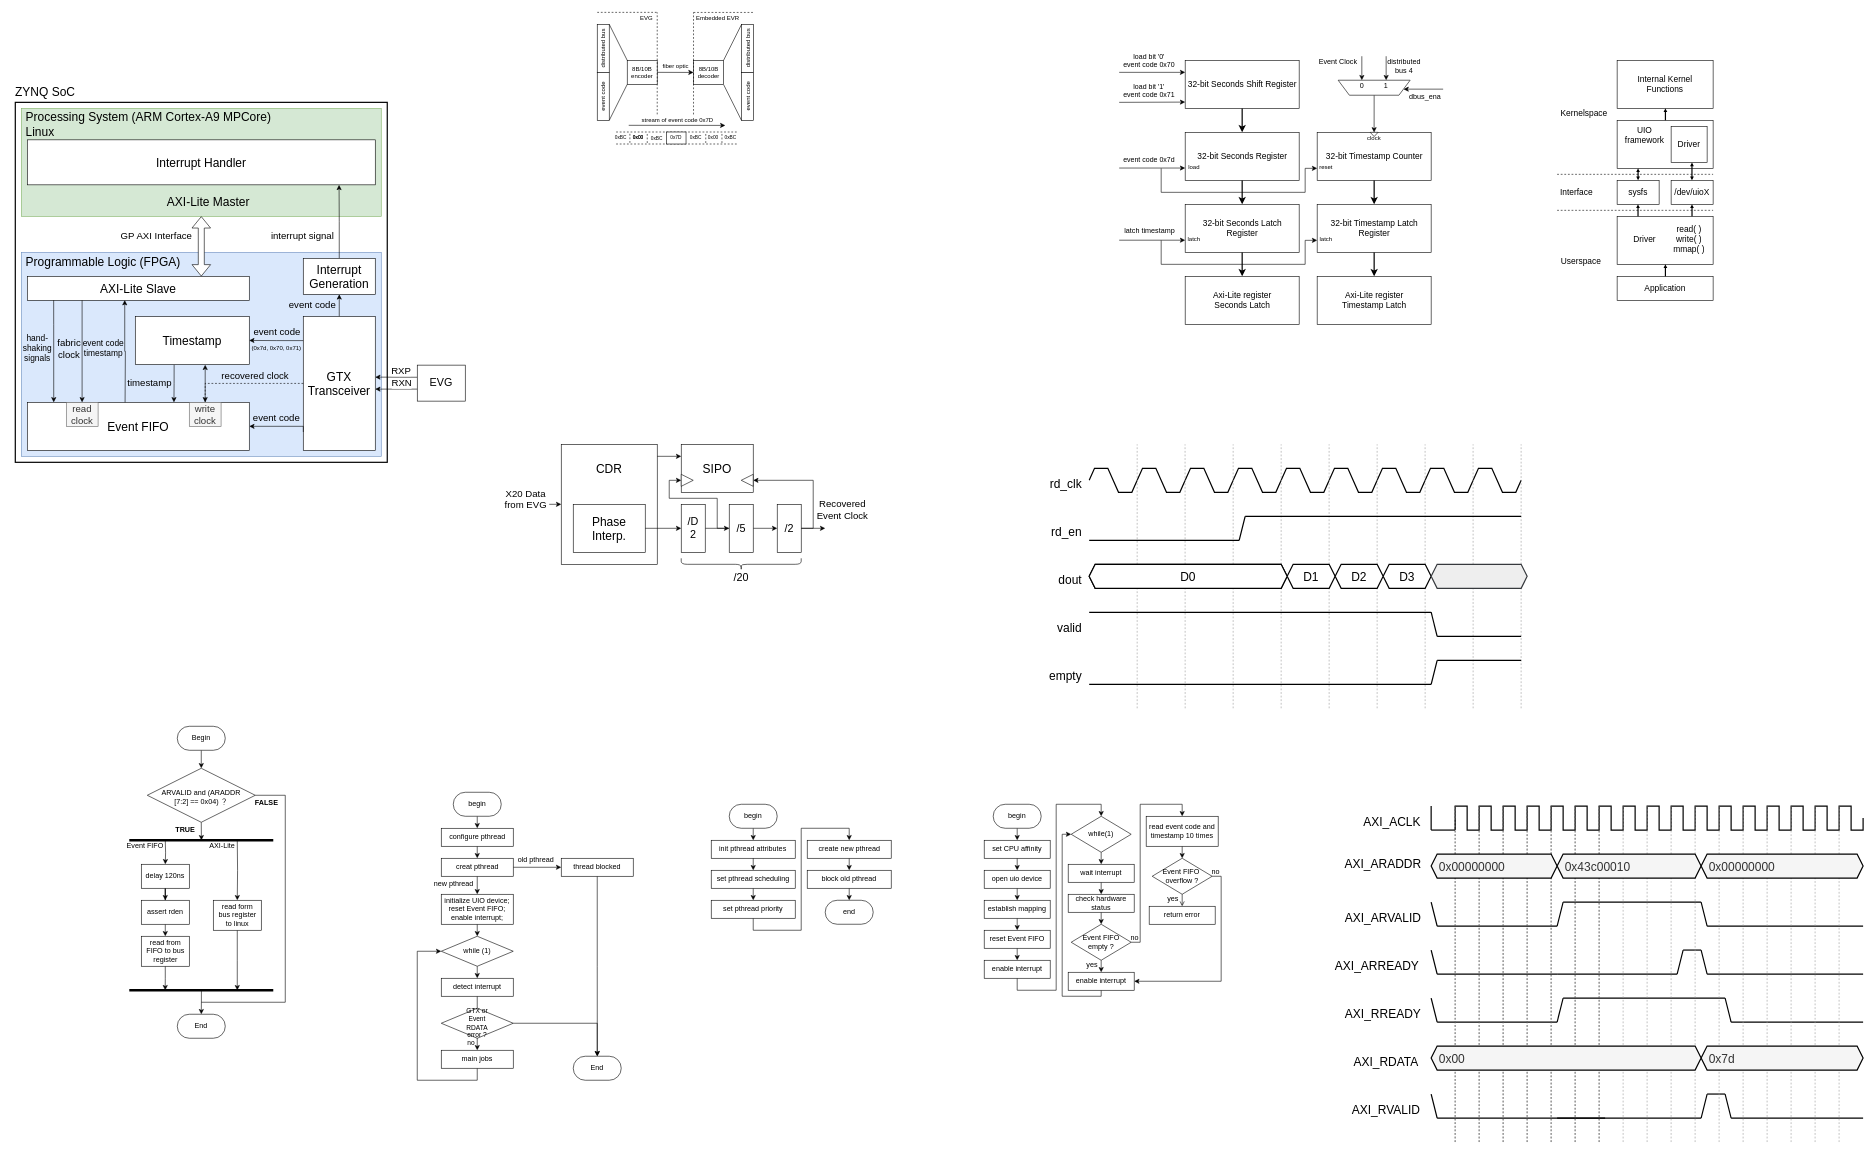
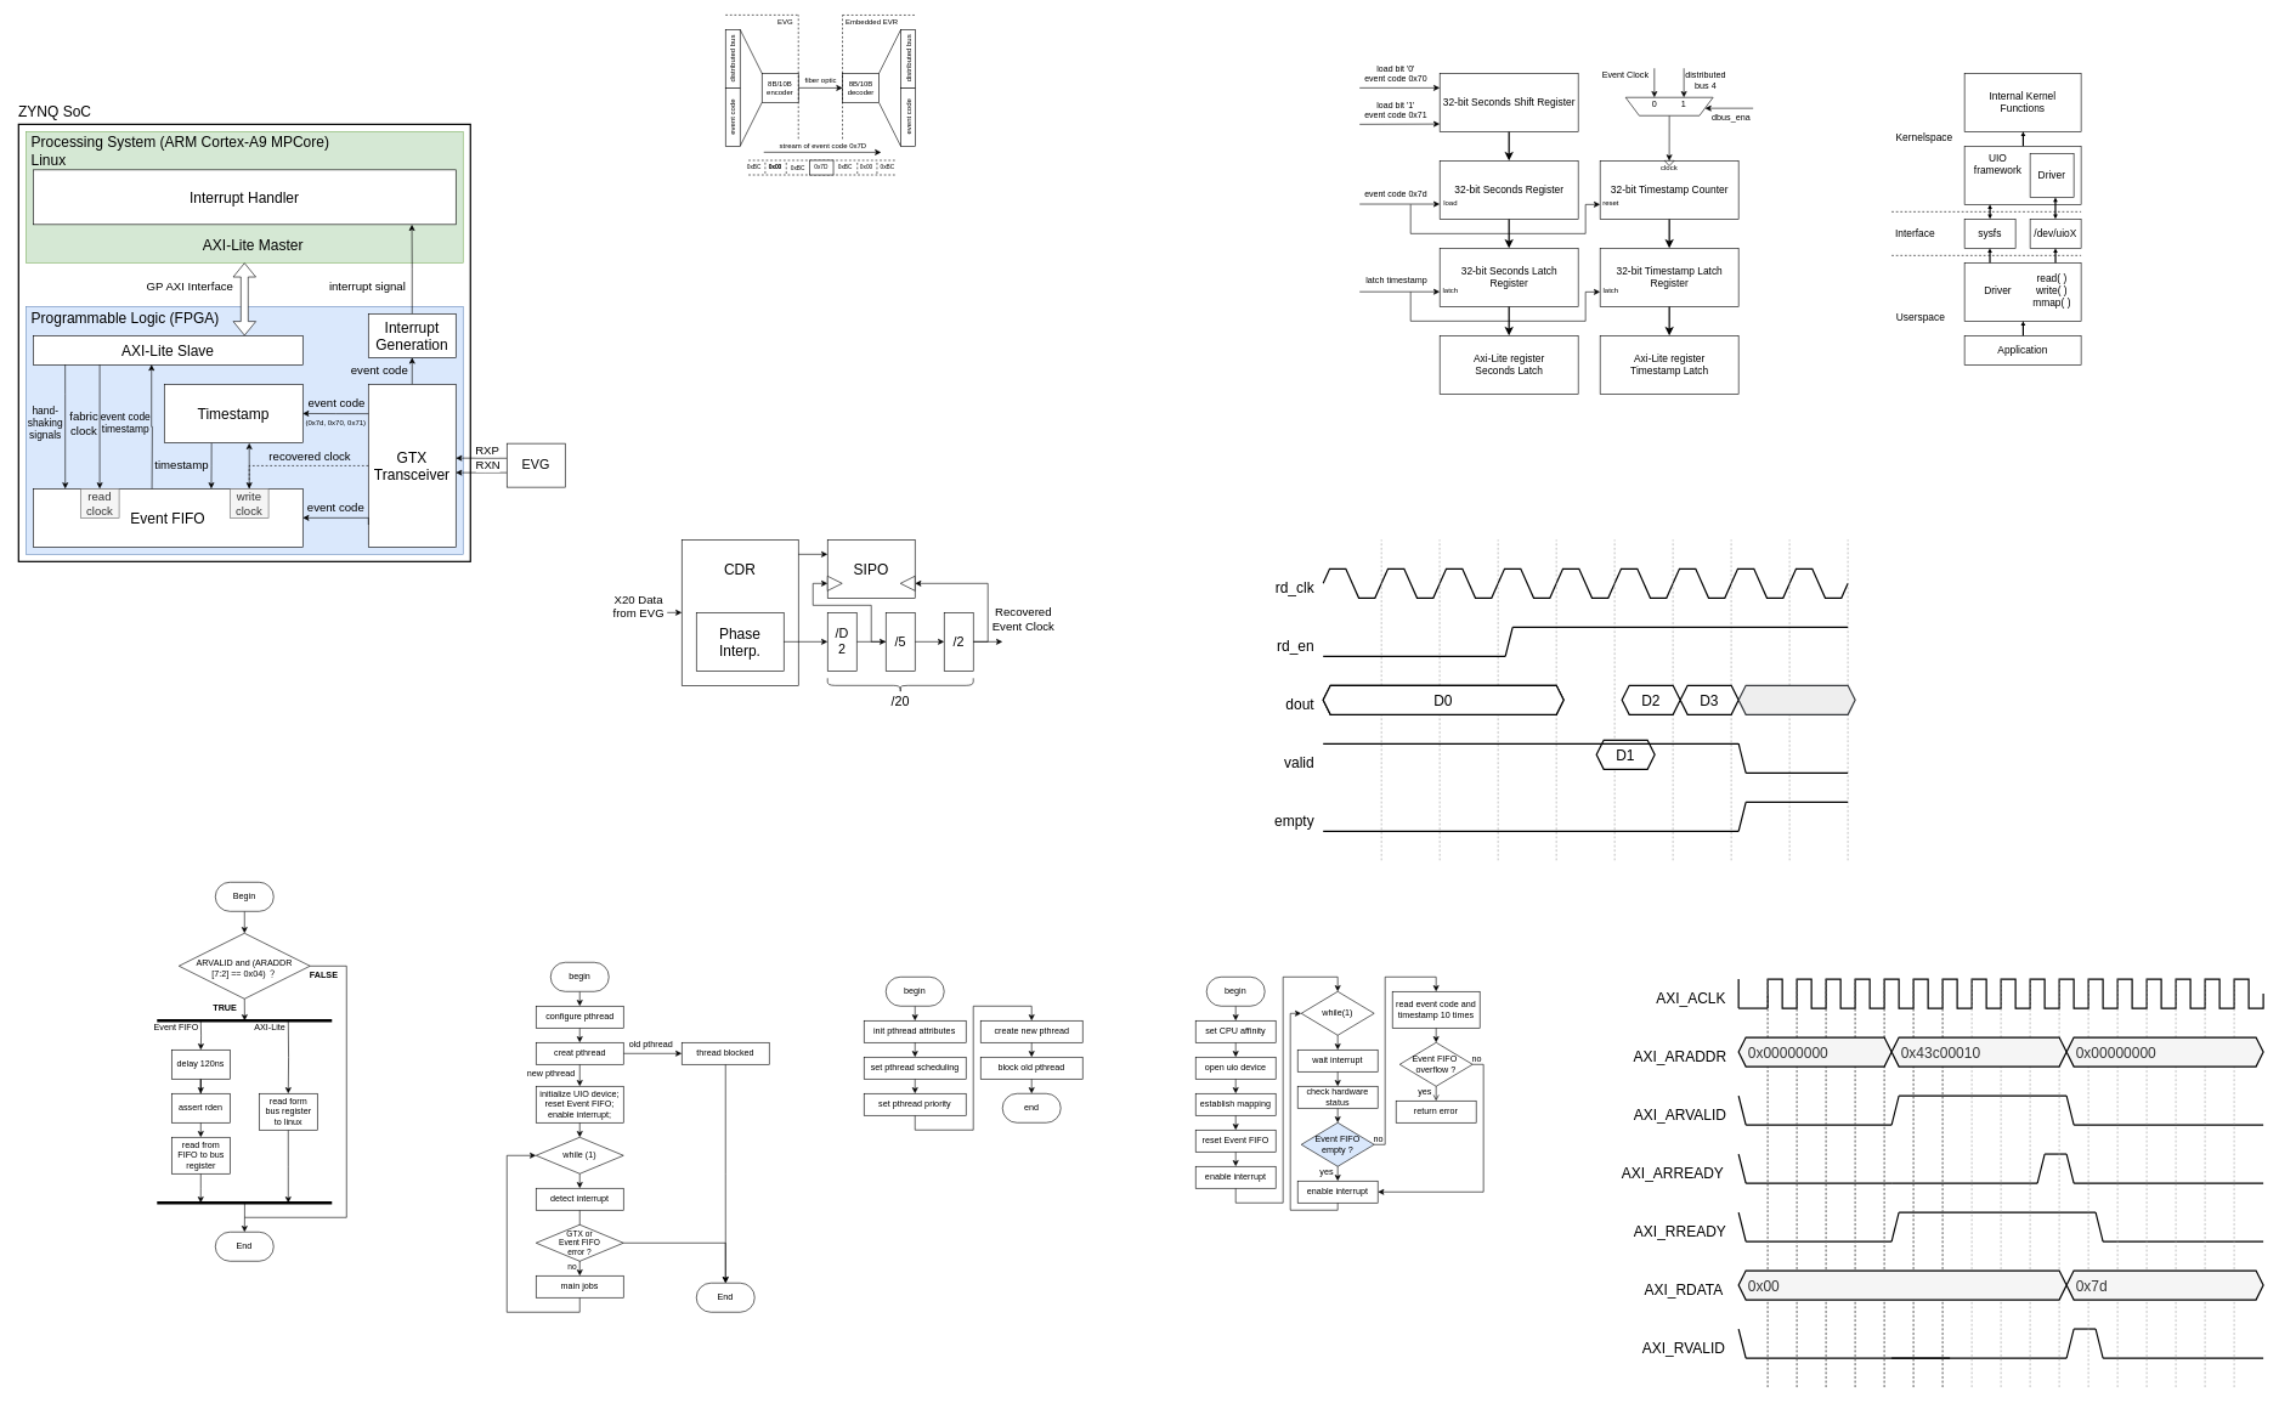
- <mxCell id="192" value="D1" style="shape=hexagon;perimeter=hexagonPerimeter2;whiteSpace=wrap;html=1;fixedSize=1;fontFamily=Helvetica;fontSize=20;size=10;align=center;strokeWidth=2;" parent="1" vertex="1"><mxGeometry x="2145" y="940" width="80" height="40" as="geometry" /></mxCell>
+ <mxCell id="192" value="D1" style="shape=hexagon;perimeter=hexagonPerimeter2;whiteSpace=wrap;html=1;fixedSize=1;fontFamily=Helvetica;fontSize=20;size=10;align=center;strokeWidth=2;" parent="1" vertex="1"><mxGeometry x="2190" y="1015" width="80" height="40" as="geometry" /></mxCell>
- <mxCell id="108" value="AXI_ARADDR" style="text;html=1;strokeColor=none;fillColor=none;align=center;verticalAlign=middle;whiteSpace=wrap;rounded=0;fontFamily=Helvetica;fontSize=20;" parent="1" vertex="1"><mxGeometry x="2235" y="1423" width="140" height="30" as="geometry" /></mxCell>
+ <mxCell id="108" value="AXI_ARADDR" style="text;html=1;strokeColor=none;fillColor=none;align=center;verticalAlign=middle;whiteSpace=wrap;rounded=0;fontFamily=Helvetica;fontSize=20;" parent="1" vertex="1"><mxGeometry x="2235" y="1433" width="140" height="30" as="geometry" /></mxCell>
- <mxCell id="361" value="&lt;div&gt;Event FIFO &lt;br&gt;&lt;/div&gt;&lt;div&gt;empty ?&lt;/div&gt;" style="rhombus;whiteSpace=wrap;html=1;fontFamily=Helvetica;fontSize=12;" parent="1" vertex="1"><mxGeometry x="1785" y="1540" width="100" height="60" as="geometry" /></mxCell>
+ <mxCell id="361" value="&lt;div&gt;Event FIFO &lt;br&gt;&lt;/div&gt;&lt;div&gt;empty ?&lt;/div&gt;" style="rhombus;whiteSpace=wrap;html=1;fontFamily=Helvetica;fontSize=12;fillColor=#dae8fc;" parent="1" vertex="1"><mxGeometry x="1785" y="1540" width="100" height="60" as="geometry" /></mxCell>
- <mxCell id="319" value="&lt;div style=&quot;font-size: 11px;&quot;&gt;&lt;font style=&quot;font-size: 11px;&quot;&gt;GTX or Event RDATA &lt;br&gt;&lt;/font&gt;&lt;/div&gt;&lt;div style=&quot;font-size: 11px;&quot;&gt;&lt;font style=&quot;font-size: 11px;&quot;&gt;error ?&lt;/font&gt;&lt;/div&gt;" style="text;html=1;strokeColor=none;fillColor=none;align=center;verticalAlign=middle;whiteSpace=wrap;rounded=0;fontFamily=Helvetica;fontSize=11;" parent="1" vertex="1"><mxGeometry x="765" y="1685" width="60" height="40" as="geometry" /></mxCell>
+ <mxCell id="319" value="&lt;div style=&quot;font-size: 11px;&quot;&gt;&lt;font style=&quot;font-size: 11px;&quot;&gt;GTX or Event FIFO &lt;br&gt;&lt;/font&gt;&lt;/div&gt;&lt;div style=&quot;font-size: 11px;&quot;&gt;&lt;font style=&quot;font-size: 11px;&quot;&gt;error ?&lt;/font&gt;&lt;/div&gt;" style="text;html=1;strokeColor=none;fillColor=none;align=center;verticalAlign=middle;whiteSpace=wrap;rounded=0;fontFamily=Helvetica;fontSize=11;" parent="1" vertex="1"><mxGeometry x="765" y="1685" width="60" height="40" as="geometry" /></mxCell>
